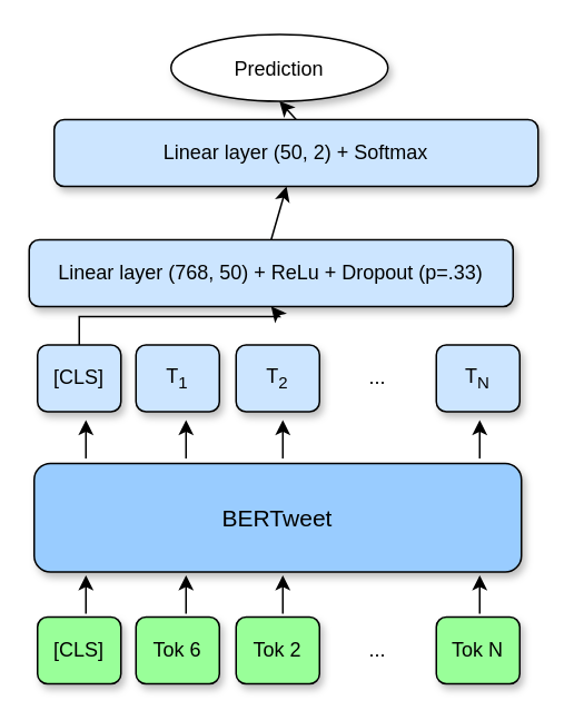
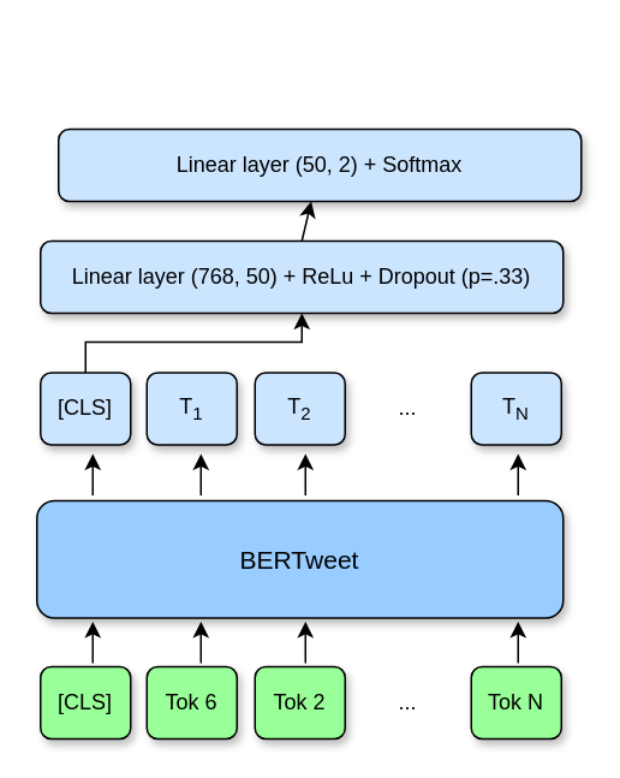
- <mxCell id="23" value="&lt;font style=&quot;font-size: 12px&quot;&gt;Prediction&lt;/font&gt;" style="ellipse;whiteSpace=wrap;html=1;rounded=1;shadow=1;labelBackgroundColor=none;fontSize=14;strokeColor=default;fillColor=default;" vertex="1" parent="1"><mxGeometry x="102" y="20" width="130" height="40" as="geometry" /></mxCell>
- <mxCell id="26" value="" style="endArrow=classic;html=1;rounded=0;fontSize=14;strokeWidth=1;exitX=0.5;exitY=0;exitDx=0;exitDy=0;entryX=0.5;entryY=1;entryDx=0;entryDy=0;" edge="1" parent="1" source="22" target="23"><mxGeometry width="50" height="50" relative="1" as="geometry"><mxPoint x="168" y="75" as="sourcePoint" /><mxPoint x="168" y="52" as="targetPoint" /></mxGeometry></mxCell>
- <mxCell id="21" value="Linear layer (768, 50) + ReLu + Dropout (p=.33)" style="text;html=1;strokeColor=default;fillColor=#CCE5FF;align=center;verticalAlign=middle;whiteSpace=wrap;rounded=1;labelBackgroundColor=none;glass=0;sketch=0;shadow=1;" vertex="1" parent="1"><mxGeometry x="17" y="143" width="290" height="40" as="geometry" /></mxCell>
+ <mxCell id="21" value="Linear layer (768, 50) + ReLu + Dropout (p=.33)" style="text;html=1;strokeColor=default;fillColor=#CCE5FF;align=center;verticalAlign=middle;whiteSpace=wrap;rounded=1;labelBackgroundColor=none;glass=0;sketch=0;shadow=1;" vertex="1" parent="1"><mxGeometry x="22" y="133" width="290" height="40" as="geometry" /></mxCell>
